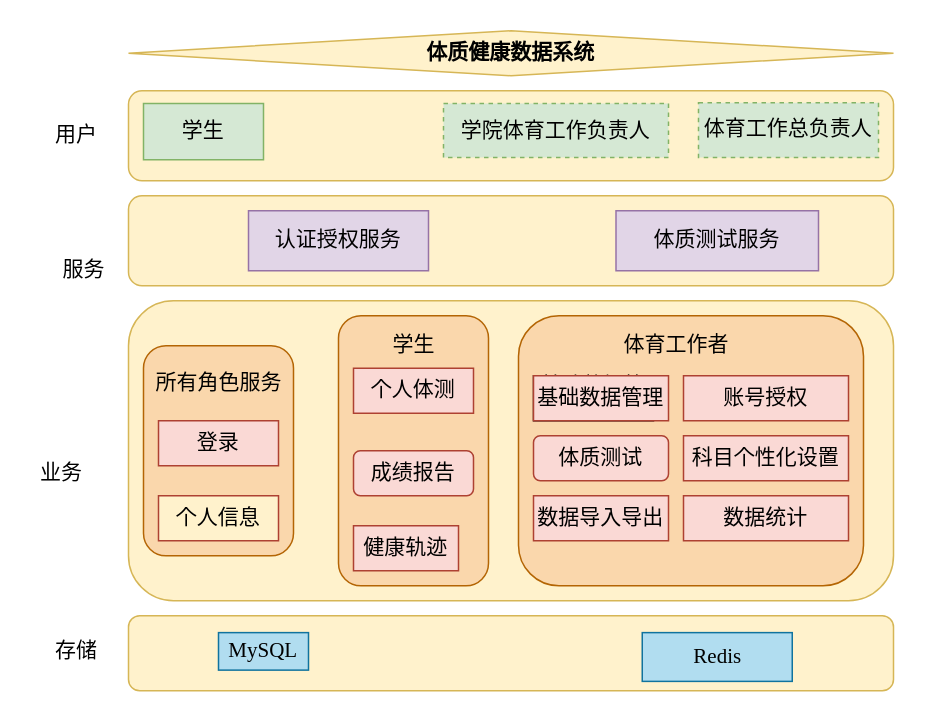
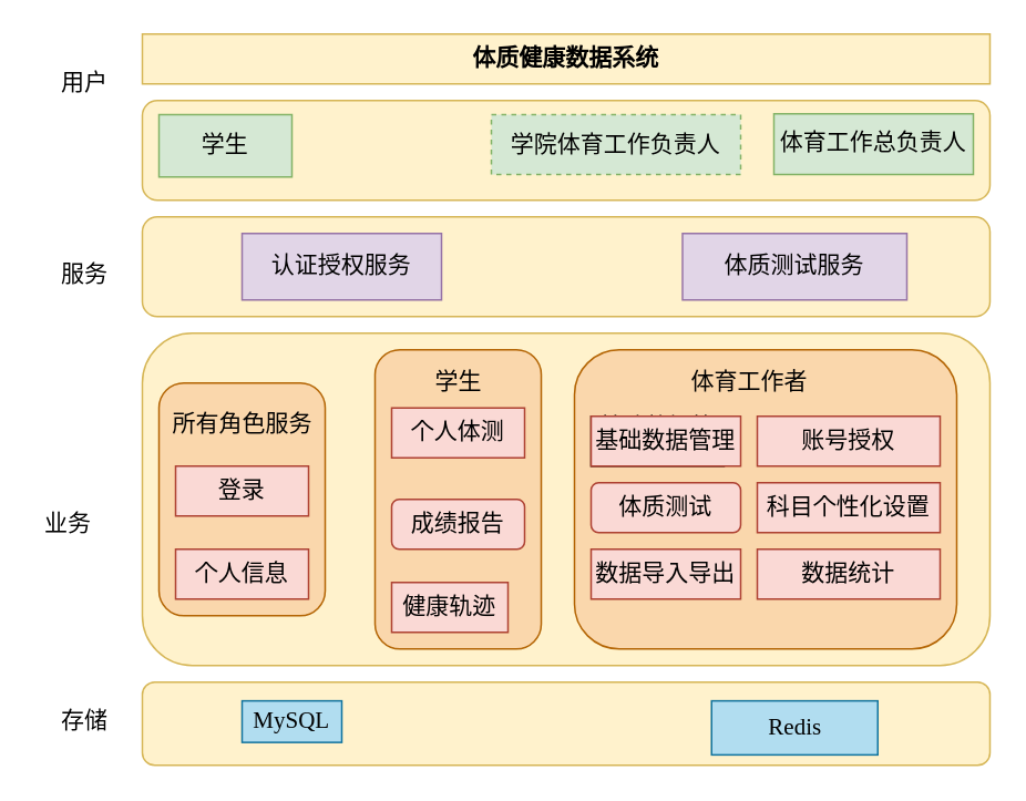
- <mxCell id="35" value="体质健康数据系统" style="rhombus;whiteSpace=wrap;html=1;fillColor=#fff2cc;strokeColor=#d6b656;fontSize=14;fontStyle=1;fontFamily=宋体;" parent="1" vertex="1"><mxGeometry x="85" y="20" width="510" height="30" as="geometry" /></mxCell>
+ <mxCell id="35" value="体质健康数据系统" style="rounded=0;whiteSpace=wrap;html=1;fillColor=#fff2cc;strokeColor=#d6b656;fontSize=14;fontStyle=1;fontFamily=宋体;" parent="1" vertex="1"><mxGeometry x="85" y="20" width="510" height="30" as="geometry" /></mxCell>
- <mxCell id="6" value="体育工作总负责人" style="rounded=0;whiteSpace=wrap;html=1;fillColor=#d5e8d4;strokeColor=#82b366;fontSize=14;fontStyle=0;fontFamily=宋体;dashed=1;" parent="1" vertex="1"><mxGeometry x="465" y="68" width="120" height="36.5" as="geometry" /></mxCell>
+ <mxCell id="6" value="体育工作总负责人" style="rounded=0;whiteSpace=wrap;html=1;fillColor=#d5e8d4;strokeColor=#82b366;fontSize=14;fontStyle=0;fontFamily=宋体;" parent="1" vertex="1"><mxGeometry x="465" y="68" width="120" height="36.5" as="geometry" /></mxCell>
- <mxCell id="3" value="用户" style="text;html=1;align=center;verticalAlign=middle;resizable=0;points=[];autosize=1;strokeColor=none;fillColor=none;fontSize=14;fontStyle=0;fontFamily=宋体;" parent="1" vertex="1"><mxGeometry x="30" y="79.5" width="40" height="20" as="geometry" /></mxCell>
+ <mxCell id="3" value="用户" style="text;html=1;align=center;verticalAlign=middle;resizable=0;points=[];autosize=1;strokeColor=none;fillColor=none;fontSize=14;fontStyle=0;fontFamily=宋体;" parent="1" vertex="1"><mxGeometry x="30" y="39.5" width="40" height="20" as="geometry" /></mxCell>
- <mxCell id="8" value="认证授权服务" style="rounded=0;whiteSpace=wrap;html=1;fillColor=#e1d5e7;strokeColor=#9673a6;fontSize=14;fontStyle=0;fontFamily=宋体;" parent="1" vertex="1"><mxGeometry x="165" y="140" width="120" height="40" as="geometry" /></mxCell>
+ <mxCell id="8" value="认证授权服务" style="rounded=0;whiteSpace=wrap;html=1;fillColor=#e1d5e7;strokeColor=#9673a6;fontSize=14;fontStyle=0;fontFamily=宋体;" parent="1" vertex="1"><mxGeometry x="145" y="140" width="120" height="40" as="geometry" /></mxCell>
- <mxCell id="10" value="服务" style="text;html=1;align=center;verticalAlign=middle;resizable=0;points=[];autosize=1;strokeColor=none;fillColor=none;fontSize=14;fontStyle=0;fontFamily=宋体;" parent="1" vertex="1"><mxGeometry x="35" y="170" width="40" height="20" as="geometry" /></mxCell>
+ <mxCell id="10" value="服务" style="text;html=1;align=center;verticalAlign=middle;resizable=0;points=[];autosize=1;strokeColor=none;fillColor=none;fontSize=14;fontStyle=0;fontFamily=宋体;" parent="1" vertex="1"><mxGeometry x="30" y="155" width="40" height="20" as="geometry" /></mxCell>
- <mxCell id="16" value="个人信息" style="rounded=0;whiteSpace=wrap;html=1;fillColor=#fff2cc;strokeColor=#ae4132;fontSize=14;fontStyle=0;fontFamily=宋体;" parent="1" vertex="1"><mxGeometry x="105" y="330" width="80" height="30" as="geometry" /></mxCell>
+ <mxCell id="16" value="个人信息" style="rounded=0;whiteSpace=wrap;html=1;fillColor=#fad9d5;strokeColor=#ae4132;fontSize=14;fontStyle=0;fontFamily=宋体;" parent="1" vertex="1"><mxGeometry x="105" y="330" width="80" height="30" as="geometry" /></mxCell>
